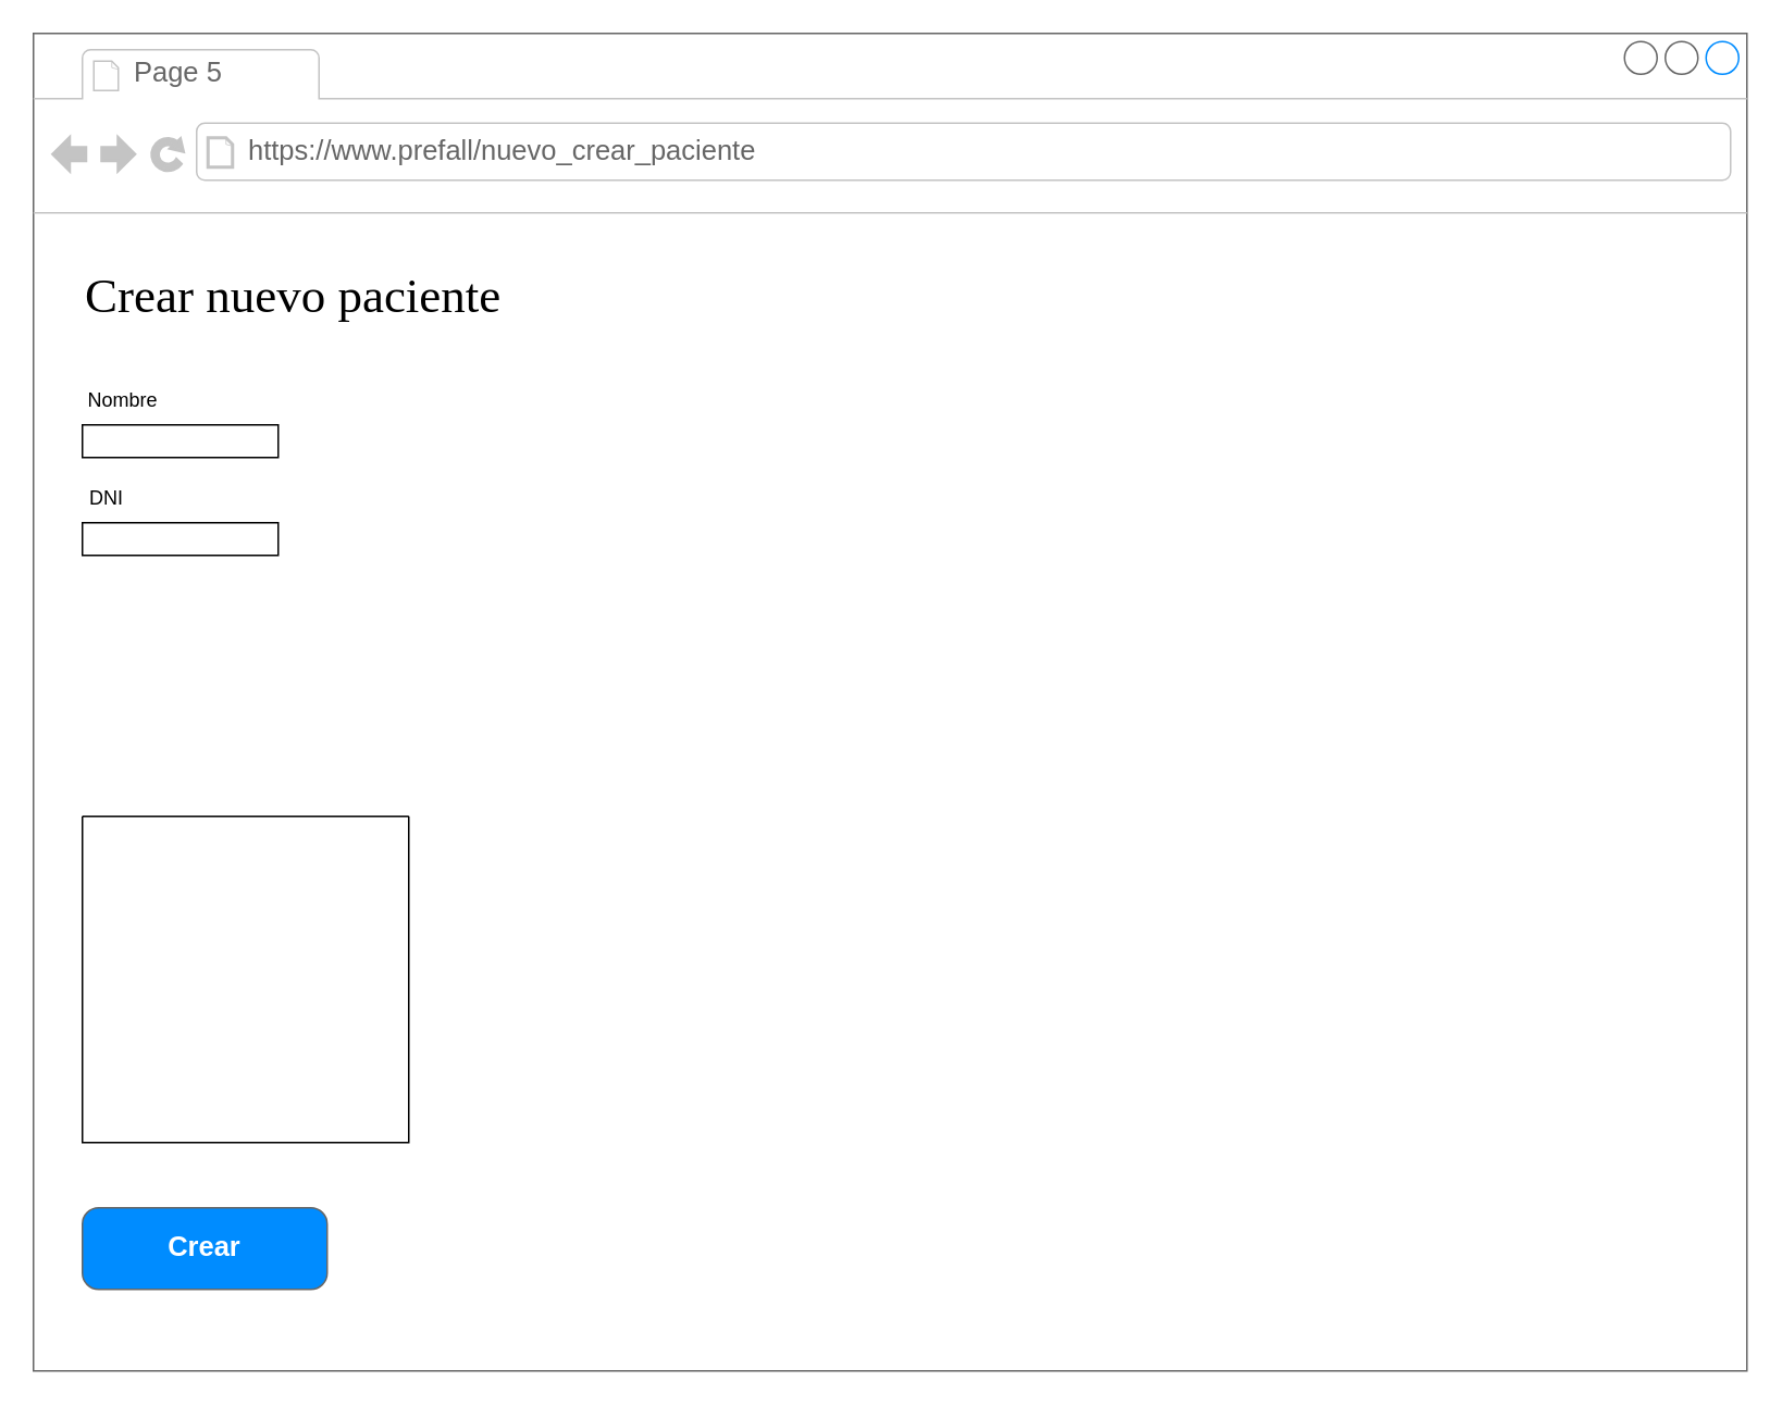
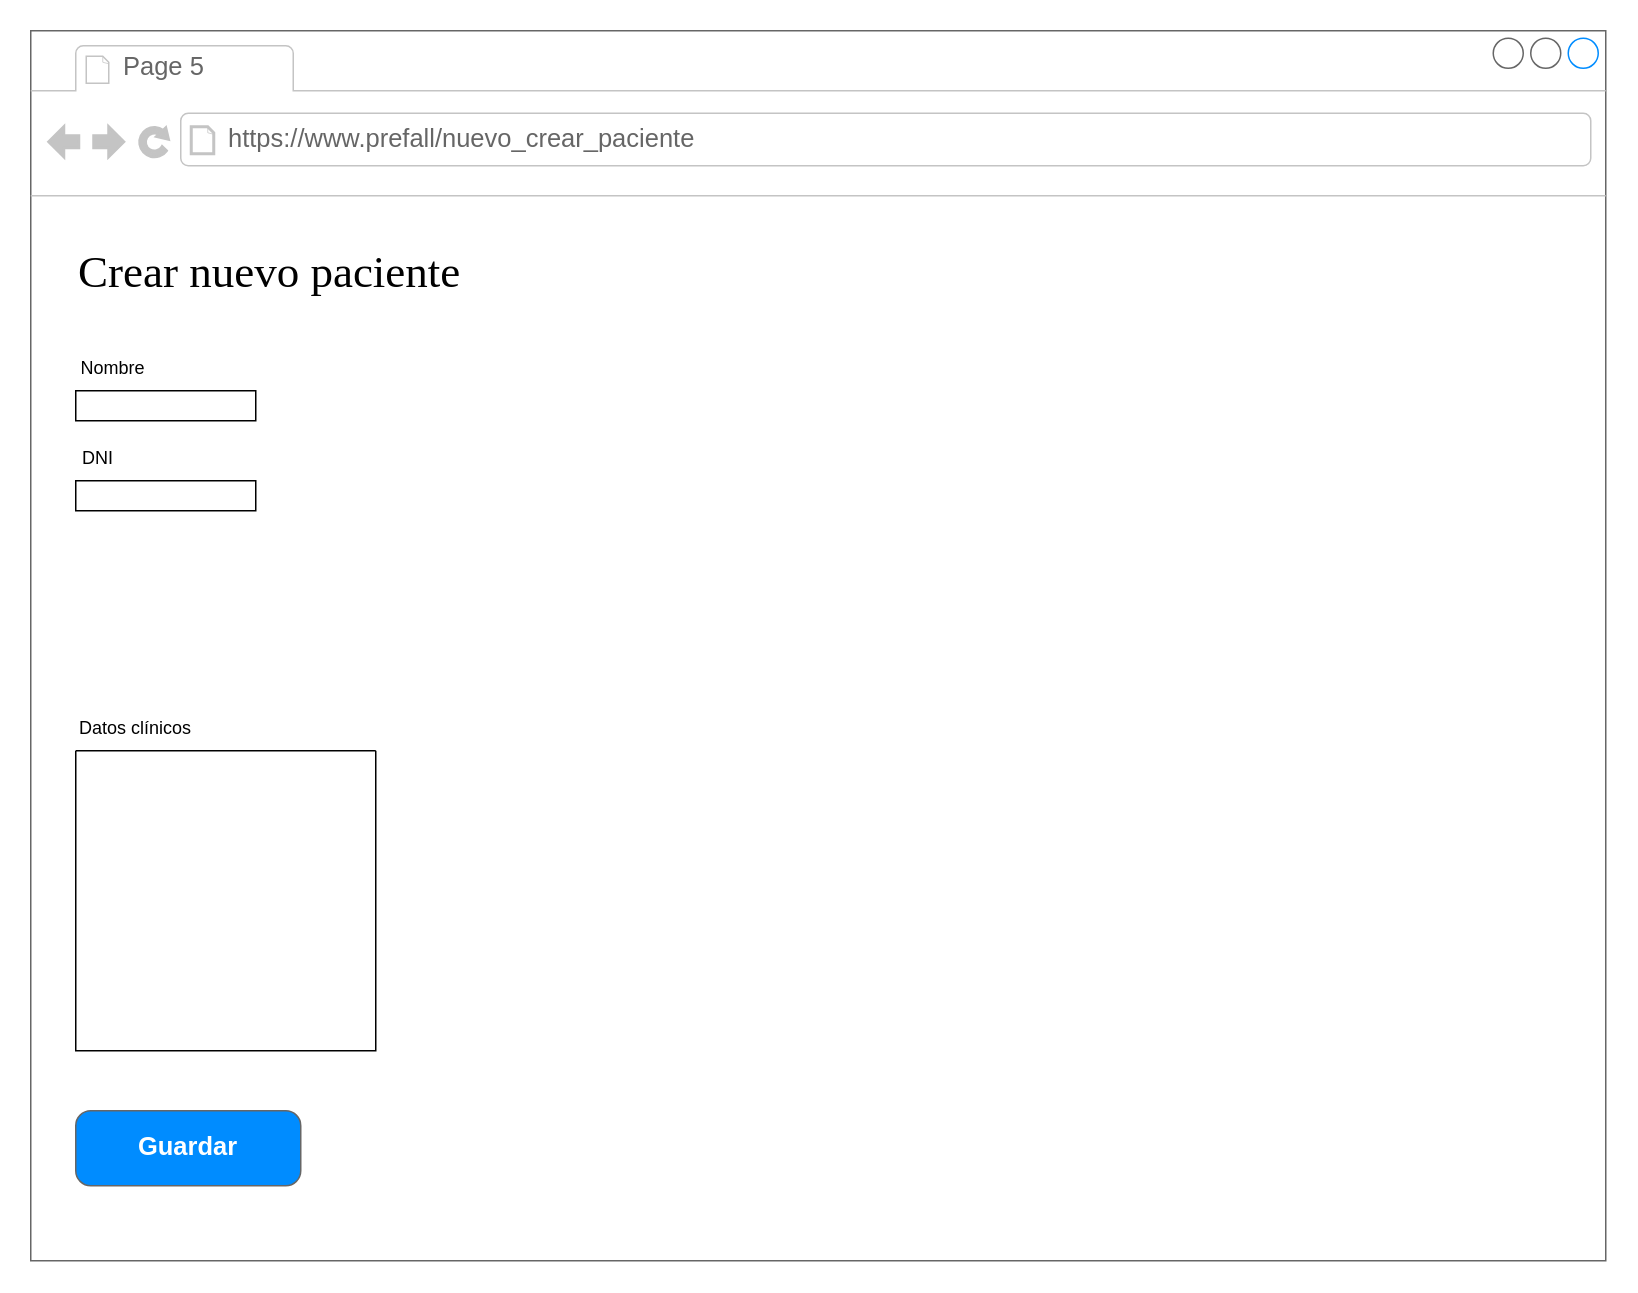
+ <mxCell id="10" value="Datos clínicos" style="text;html=1;strokeColor=none;fillColor=none;align=center;verticalAlign=middle;whiteSpace=wrap;rounded=0;" vertex="1" parent="2"><mxGeometry x="30" y="450" width="80" height="30" as="geometry" /></mxCell>
- <mxCell id="12" value="Crear" style="strokeWidth=1;shadow=0;dashed=0;align=center;html=1;shape=mxgraph.mockup.buttons.button;strokeColor=#666666;fontColor=#ffffff;mainText=;buttonStyle=round;fontSize=17;fontStyle=1;fillColor=#008cff;whiteSpace=wrap;" vertex="1" parent="2"><mxGeometry x="30" y="720" width="150" height="50" as="geometry" /></mxCell>
+ <mxCell id="12" value="Guardar" style="strokeWidth=1;shadow=0;dashed=0;align=center;html=1;shape=mxgraph.mockup.buttons.button;strokeColor=#666666;fontColor=#ffffff;mainText=;buttonStyle=round;fontSize=17;fontStyle=1;fillColor=#008cff;whiteSpace=wrap;" vertex="1" parent="2"><mxGeometry x="30" y="720" width="150" height="50" as="geometry" /></mxCell>
